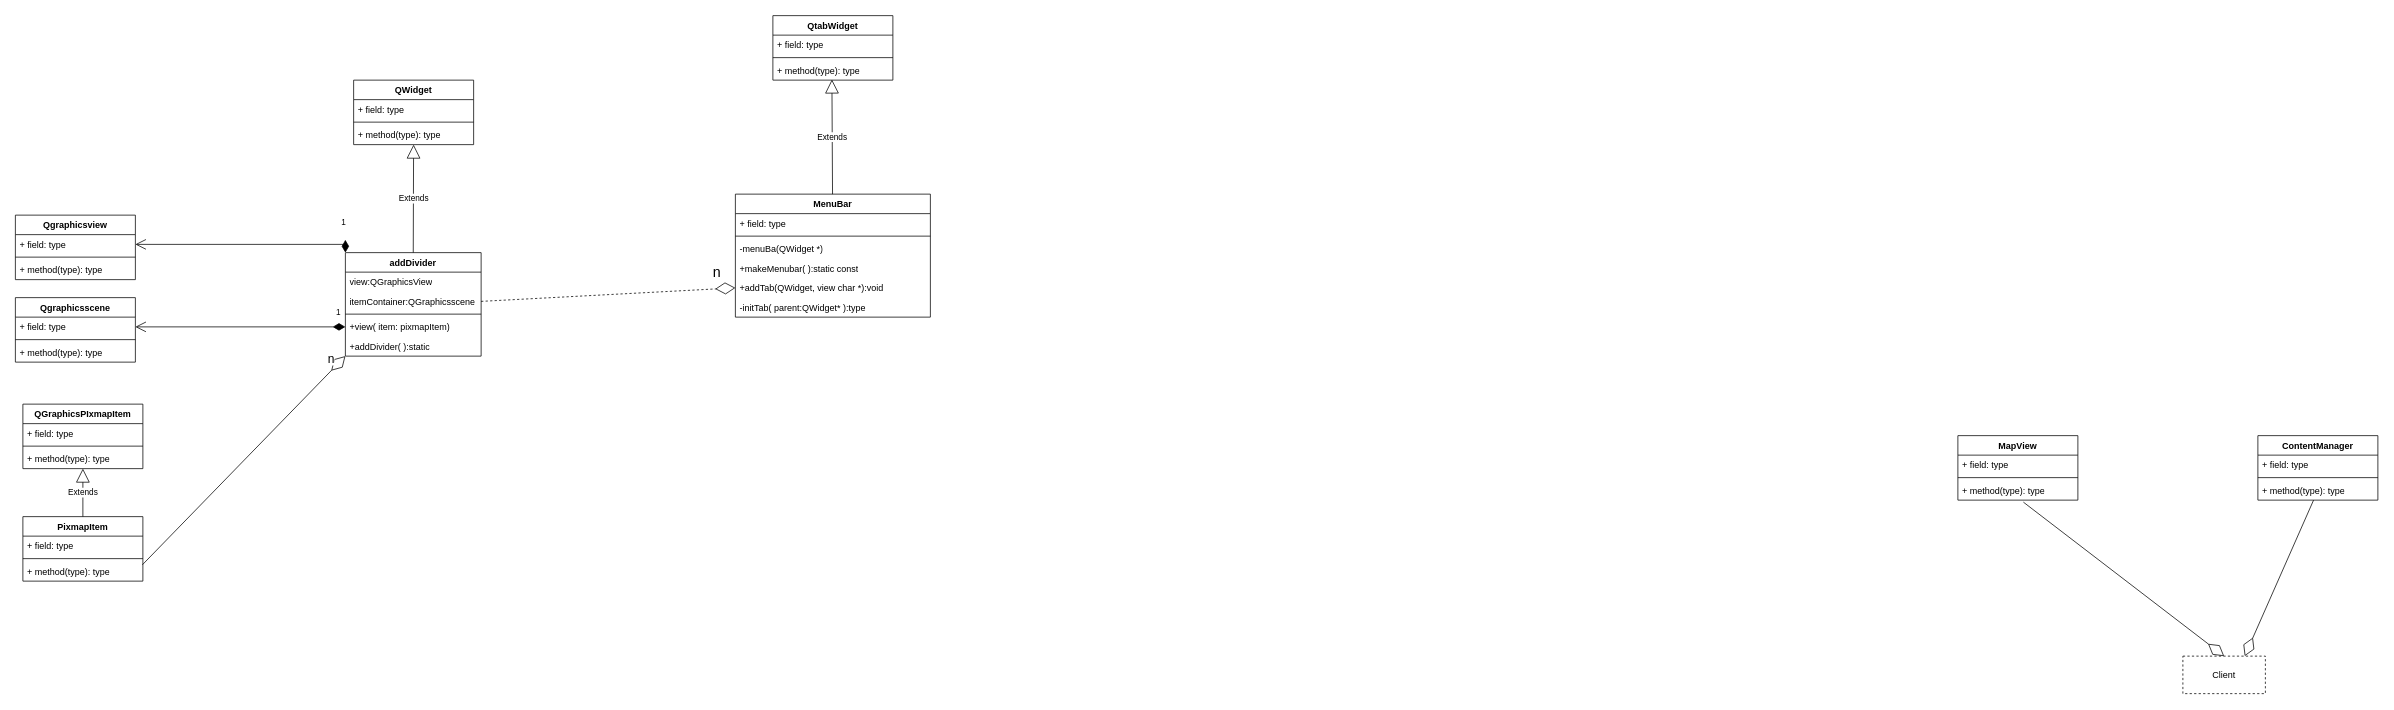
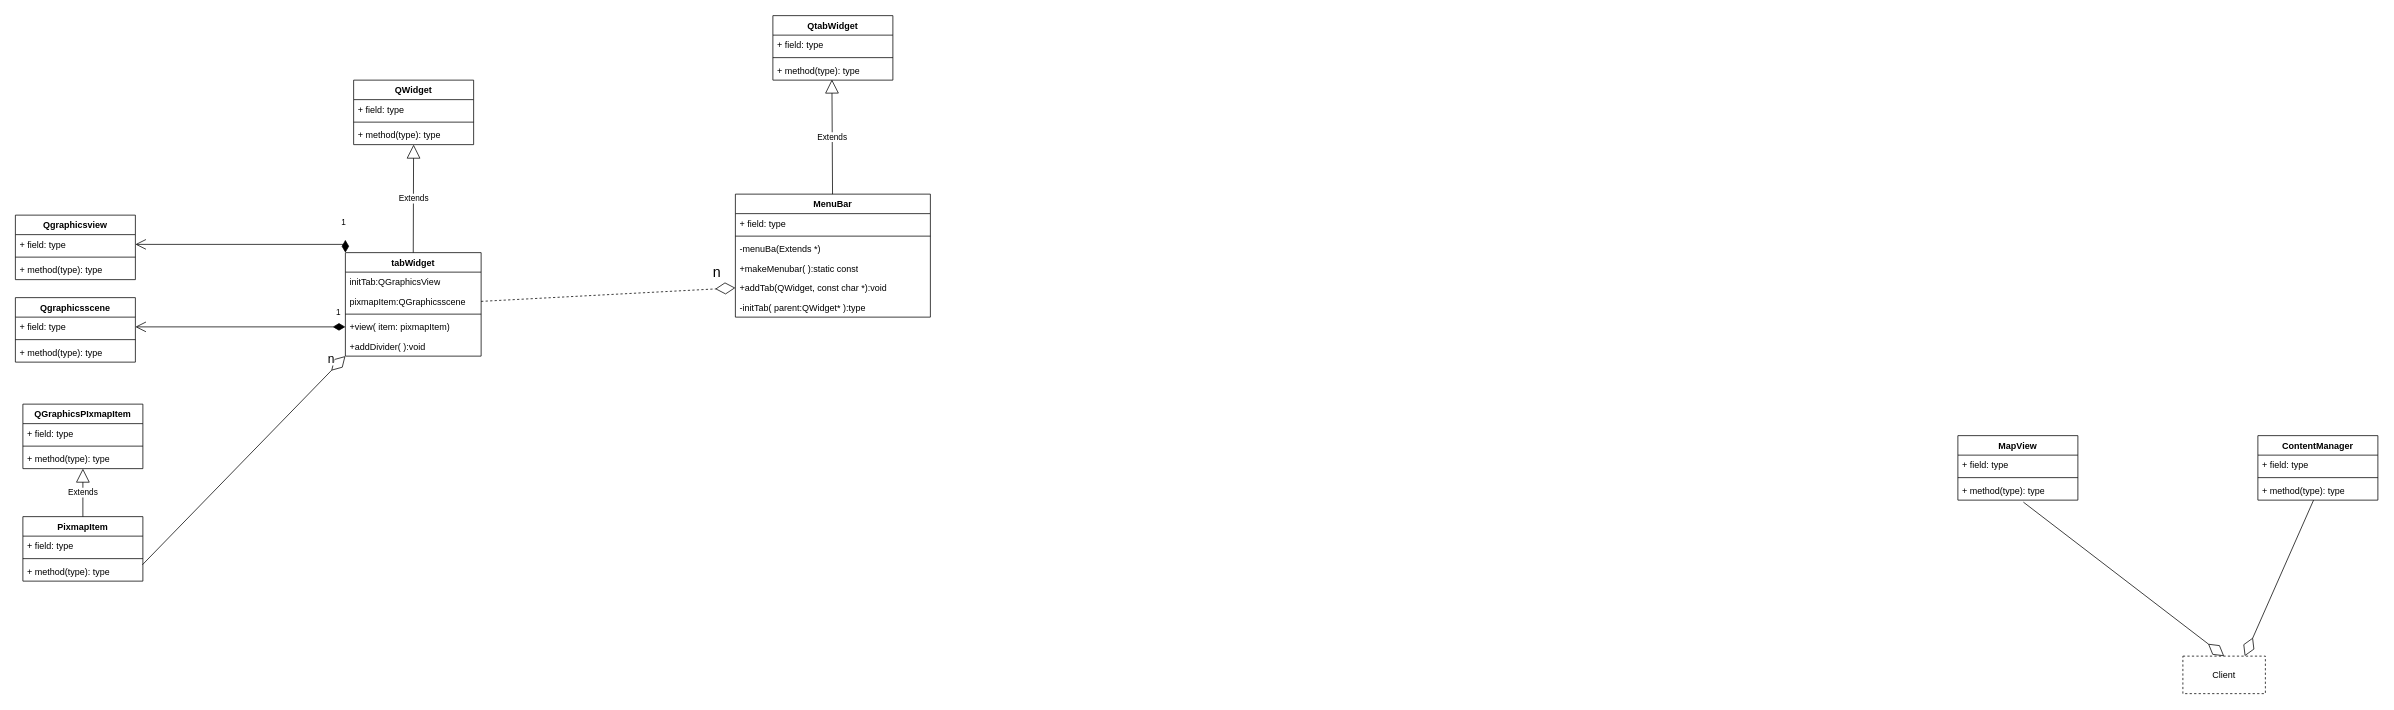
- <mxCell id="6" value="-menuBa(QWidget *)" style="text;strokeColor=none;fillColor=none;align=left;verticalAlign=top;spacingLeft=4;spacingRight=4;overflow=hidden;rotatable=0;points=[[0,0.5],[1,0.5]];portConstraint=eastwest;whiteSpace=wrap;html=1;" parent="3" vertex="1"><mxGeometry y="60" width="260" height="26" as="geometry" /></mxCell>
+ <mxCell id="6" value="-menuBa(Extends *)" style="text;strokeColor=none;fillColor=none;align=left;verticalAlign=top;spacingLeft=4;spacingRight=4;overflow=hidden;rotatable=0;points=[[0,0.5],[1,0.5]];portConstraint=eastwest;whiteSpace=wrap;html=1;" parent="3" vertex="1"><mxGeometry y="60" width="260" height="26" as="geometry" /></mxCell>
- <mxCell id="25" value="addDivider" style="swimlane;fontStyle=1;align=center;verticalAlign=top;childLayout=stackLayout;horizontal=1;startSize=26;horizontalStack=0;resizeParent=1;resizeParentMax=0;resizeLast=0;collapsible=1;marginBottom=0;whiteSpace=wrap;html=1;" parent="1" vertex="1"><mxGeometry x="460" y="336" width="181" height="138" as="geometry" /></mxCell>
+ <mxCell id="25" value="tabWidget" style="swimlane;fontStyle=1;align=center;verticalAlign=top;childLayout=stackLayout;horizontal=1;startSize=26;horizontalStack=0;resizeParent=1;resizeParentMax=0;resizeLast=0;collapsible=1;marginBottom=0;whiteSpace=wrap;html=1;" parent="1" vertex="1"><mxGeometry x="460" y="336" width="181" height="138" as="geometry" /></mxCell>
- <mxCell id="26" value="view:QGraphicsView" style="text;strokeColor=none;fillColor=none;align=left;verticalAlign=top;spacingLeft=4;spacingRight=4;overflow=hidden;rotatable=0;points=[[0,0.5],[1,0.5]];portConstraint=eastwest;whiteSpace=wrap;html=1;" parent="25" vertex="1"><mxGeometry y="26" width="181" height="26" as="geometry" /></mxCell>
+ <mxCell id="26" value="initTab:QGraphicsView" style="text;strokeColor=none;fillColor=none;align=left;verticalAlign=top;spacingLeft=4;spacingRight=4;overflow=hidden;rotatable=0;points=[[0,0.5],[1,0.5]];portConstraint=eastwest;whiteSpace=wrap;html=1;" parent="25" vertex="1"><mxGeometry y="26" width="181" height="26" as="geometry" /></mxCell>
- <mxCell id="8" value="+addTab(QWidget, view char *):void" style="text;strokeColor=none;fillColor=none;align=left;verticalAlign=top;spacingLeft=4;spacingRight=4;overflow=hidden;rotatable=0;points=[[0,0.5],[1,0.5]];portConstraint=eastwest;whiteSpace=wrap;html=1;" parent="3" vertex="1"><mxGeometry y="112" width="260" height="26" as="geometry" /></mxCell>
+ <mxCell id="8" value="+addTab(QWidget, const char *):void" style="text;strokeColor=none;fillColor=none;align=left;verticalAlign=top;spacingLeft=4;spacingRight=4;overflow=hidden;rotatable=0;points=[[0,0.5],[1,0.5]];portConstraint=eastwest;whiteSpace=wrap;html=1;" parent="3" vertex="1"><mxGeometry y="112" width="260" height="26" as="geometry" /></mxCell>
- <mxCell id="27" value="itemContainer:QGraphicsscene" style="text;strokeColor=none;fillColor=none;align=left;verticalAlign=top;spacingLeft=4;spacingRight=4;overflow=hidden;rotatable=0;points=[[0,0.5],[1,0.5]];portConstraint=eastwest;whiteSpace=wrap;html=1;" parent="25" vertex="1"><mxGeometry y="52" width="181" height="26" as="geometry" /></mxCell>
+ <mxCell id="27" value="pixmapItem:QGraphicsscene" style="text;strokeColor=none;fillColor=none;align=left;verticalAlign=top;spacingLeft=4;spacingRight=4;overflow=hidden;rotatable=0;points=[[0,0.5],[1,0.5]];portConstraint=eastwest;whiteSpace=wrap;html=1;" parent="25" vertex="1"><mxGeometry y="52" width="181" height="26" as="geometry" /></mxCell>
- <mxCell id="30" value="+addDivider( ):static" style="text;strokeColor=none;fillColor=none;align=left;verticalAlign=top;spacingLeft=4;spacingRight=4;overflow=hidden;rotatable=0;points=[[0,0.5],[1,0.5]];portConstraint=eastwest;whiteSpace=wrap;html=1;" parent="25" vertex="1"><mxGeometry y="112" width="181" height="26" as="geometry" /></mxCell>
+ <mxCell id="30" value="+addDivider( ):void" style="text;strokeColor=none;fillColor=none;align=left;verticalAlign=top;spacingLeft=4;spacingRight=4;overflow=hidden;rotatable=0;points=[[0,0.5],[1,0.5]];portConstraint=eastwest;whiteSpace=wrap;html=1;" parent="25" vertex="1"><mxGeometry y="112" width="181" height="26" as="geometry" /></mxCell>
